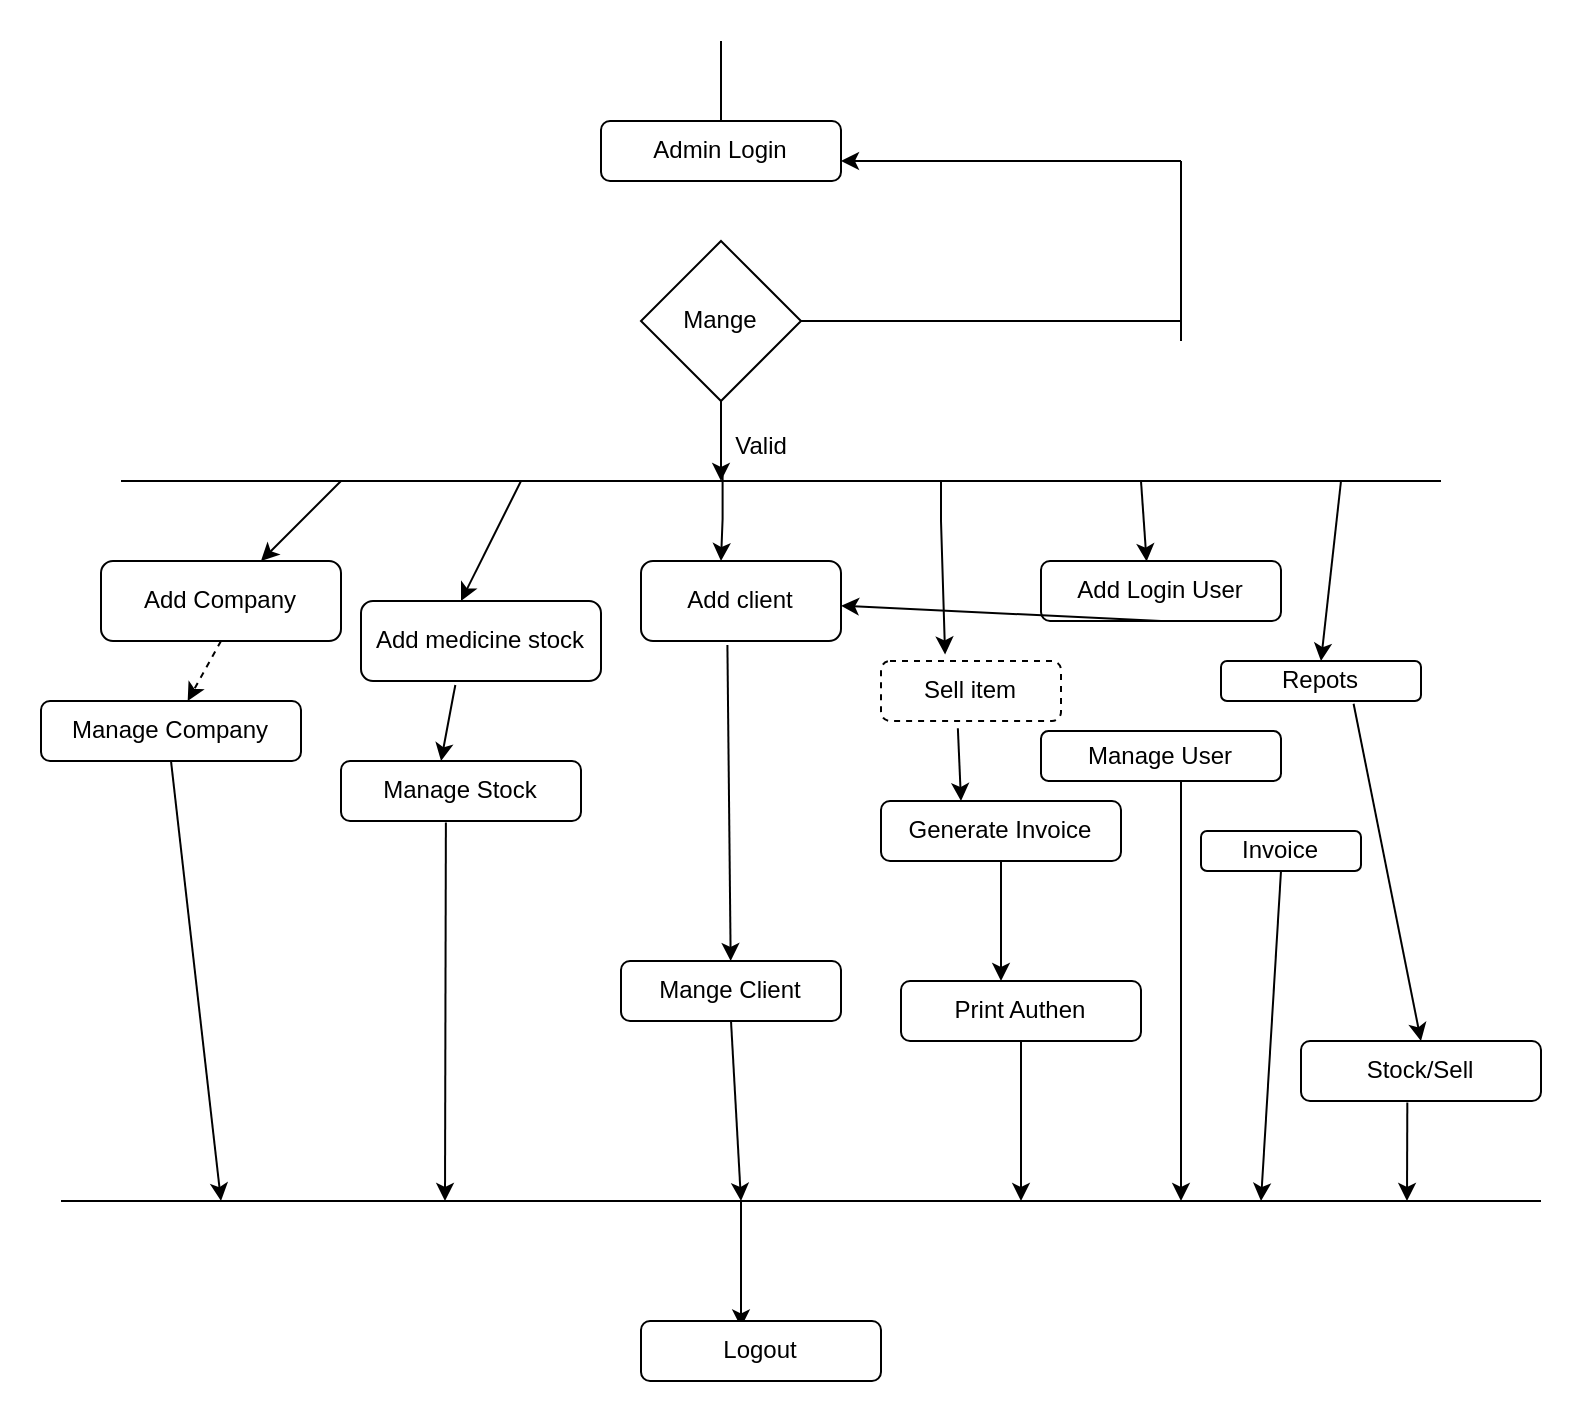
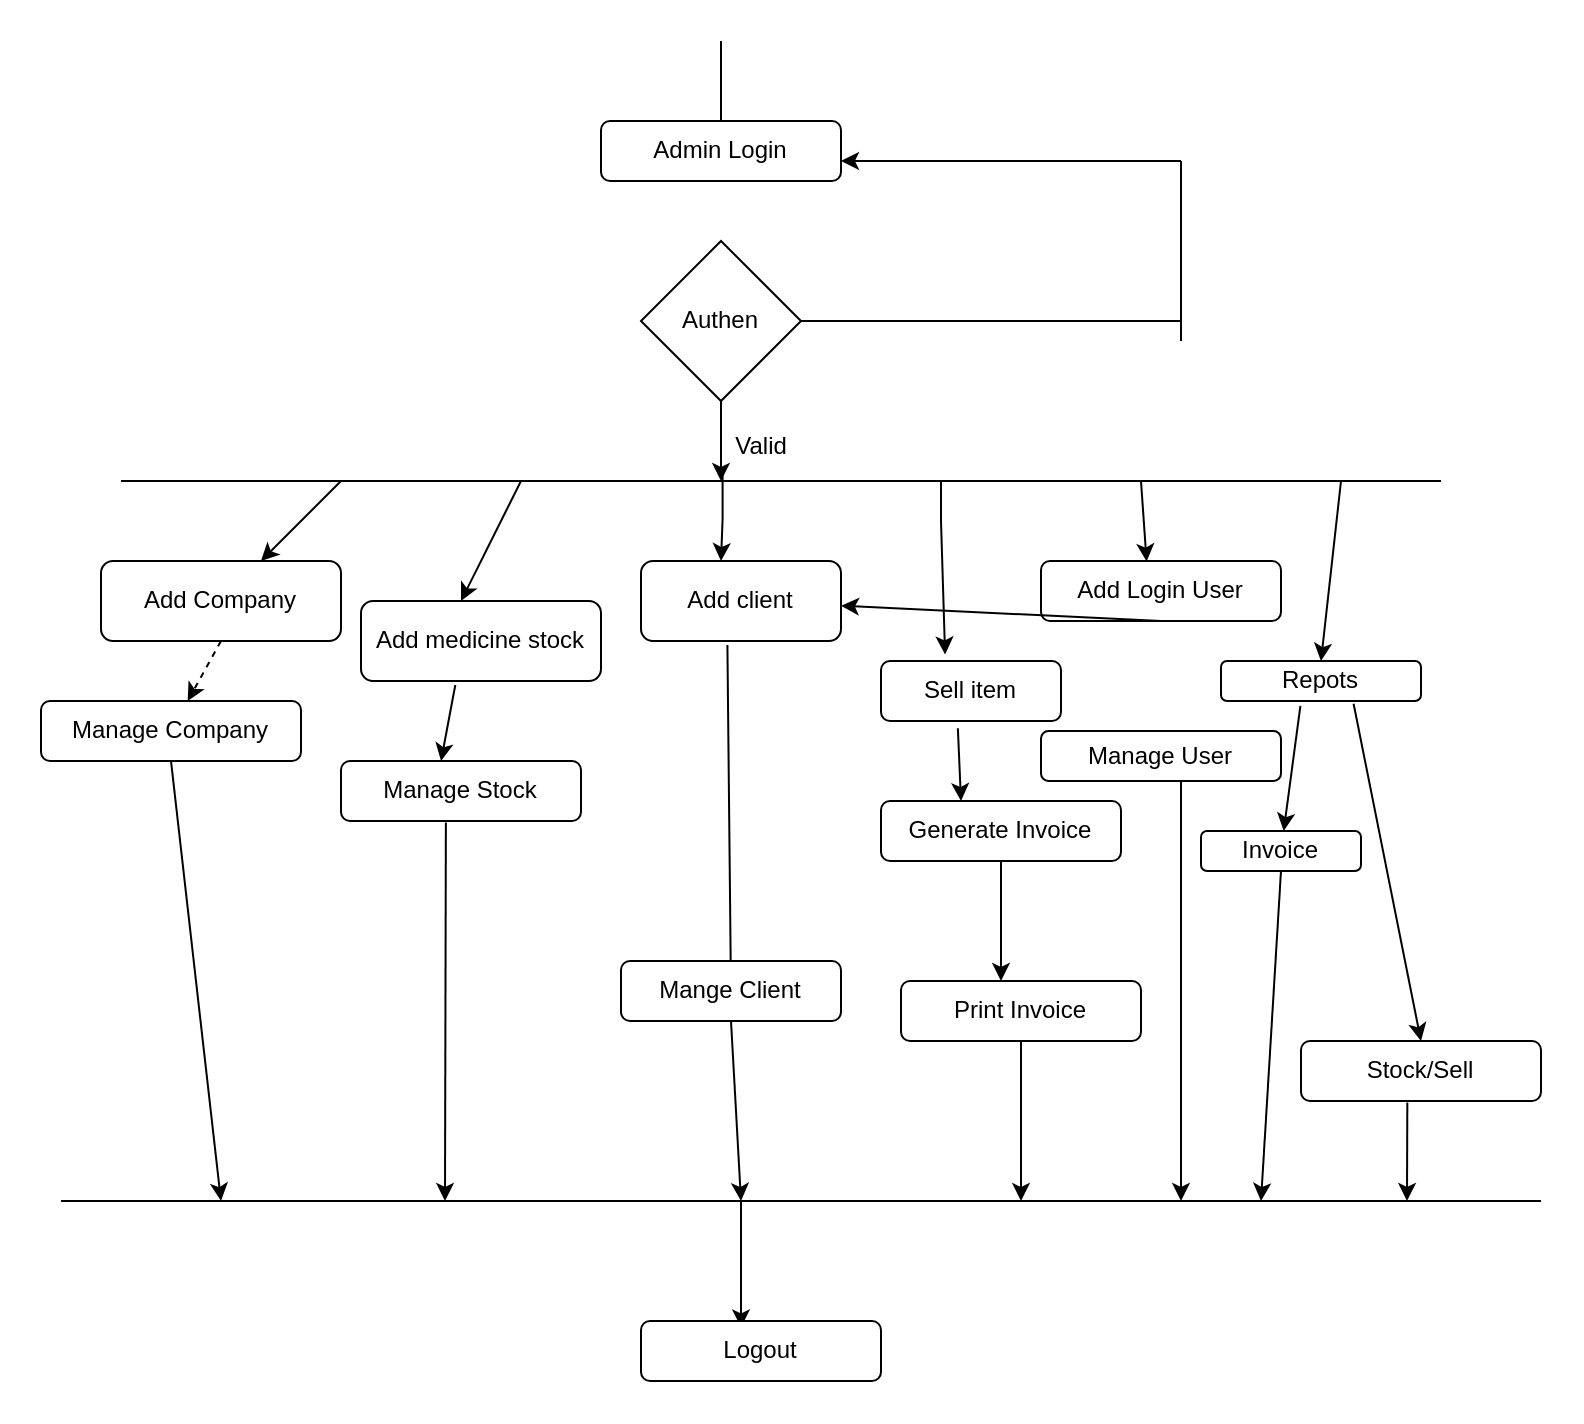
- <mxCell id="4" value="Mange" style="rhombus;whiteSpace=wrap;html=1;" vertex="1" parent="1"><mxGeometry x="320" y="120" width="80" height="80" as="geometry" /></mxCell>
+ <mxCell id="4" value="Authen" style="rhombus;whiteSpace=wrap;html=1;" vertex="1" parent="1"><mxGeometry x="320" y="120" width="80" height="80" as="geometry" /></mxCell>
- <mxCell id="14" value="Sell item" style="rounded=1;whiteSpace=wrap;html=1;dashed=1;" vertex="1" parent="1"><mxGeometry x="440" y="330" width="90" height="30" as="geometry" /></mxCell>
+ <mxCell id="14" value="Sell item" style="rounded=1;whiteSpace=wrap;html=1;" vertex="1" parent="1"><mxGeometry x="440" y="330" width="90" height="30" as="geometry" /></mxCell>
+ <mxCell id="40" value="" style="endArrow=classic;html=1;rounded=0;exitX=0.397;exitY=1.12;exitDx=0;exitDy=0;exitPerimeter=0;" edge="1" parent="1" source="21" target="41"><mxGeometry width="50" height="50" relative="1" as="geometry"><mxPoint x="340" y="480" as="sourcePoint" /><mxPoint x="640" y="480" as="targetPoint" /></mxGeometry></mxCell>
- <mxCell id="27" value="" style="endArrow=classic;html=1;rounded=0;exitX=0.432;exitY=1.05;exitDx=0;exitDy=0;exitPerimeter=0;" edge="1" parent="1" source="16" target="28"><mxGeometry width="50" height="50" relative="1" as="geometry"><mxPoint x="320" y="360" as="sourcePoint" /><mxPoint x="360" y="400" as="targetPoint" /></mxGeometry></mxCell>
+ <mxCell id="27" value="" style="endArrow=none;html=1;rounded=0;exitX=0.432;exitY=1.05;exitDx=0;exitDy=0;exitPerimeter=0;" edge="1" parent="1" source="16" target="28"><mxGeometry width="50" height="50" relative="1" as="geometry"><mxPoint x="320" y="360" as="sourcePoint" /><mxPoint x="360" y="400" as="targetPoint" /></mxGeometry></mxCell>
- <mxCell id="32" value="Print Authen" style="rounded=1;whiteSpace=wrap;html=1;" vertex="1" parent="1"><mxGeometry x="450" y="490" width="120" height="30" as="geometry" /></mxCell>
+ <mxCell id="32" value="Print Invoice" style="rounded=1;whiteSpace=wrap;html=1;" vertex="1" parent="1"><mxGeometry x="450" y="490" width="120" height="30" as="geometry" /></mxCell>
